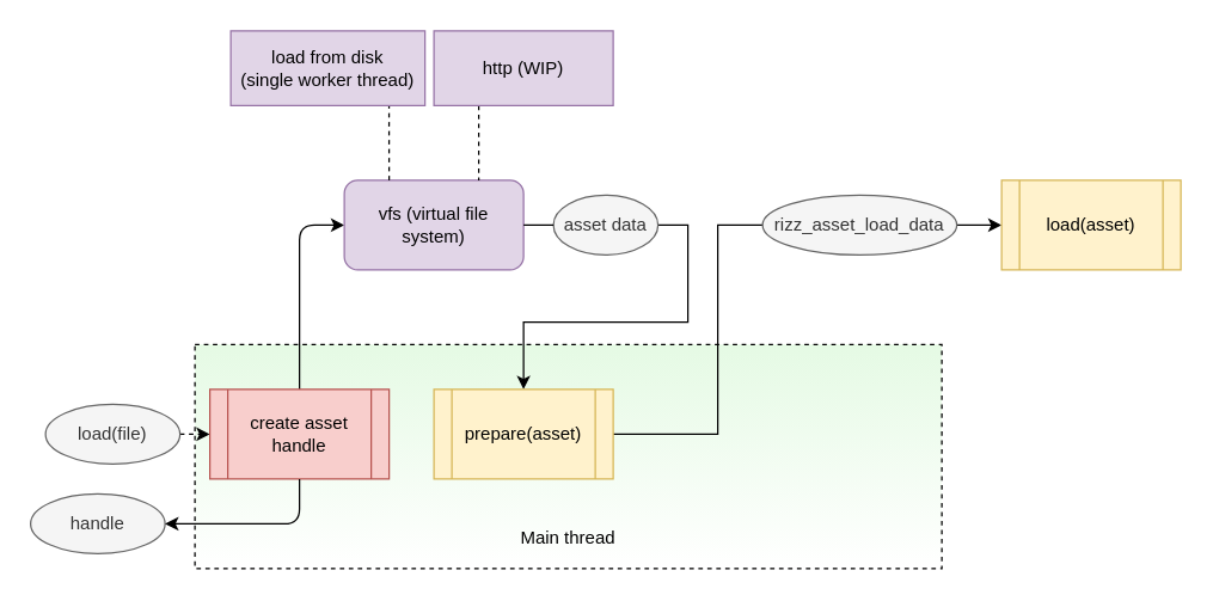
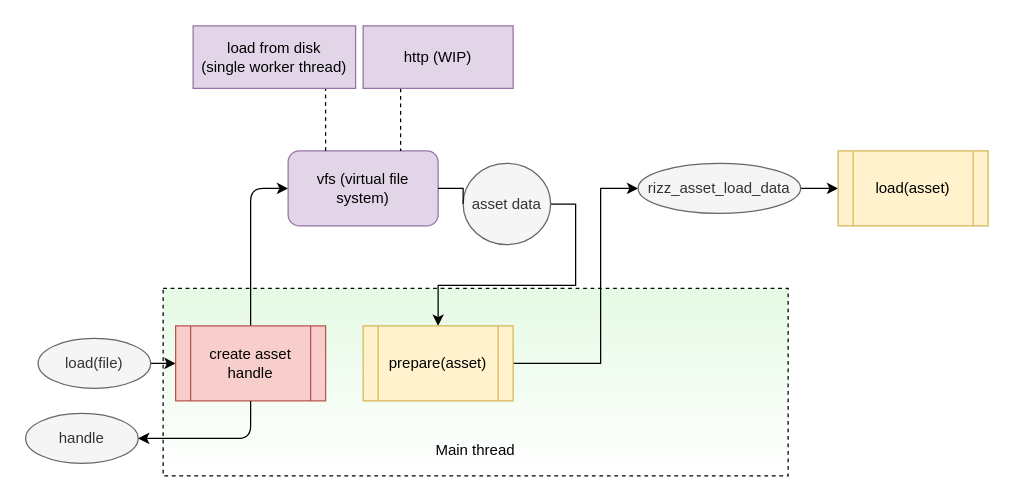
- <mxCell id="12" value="asset data" style="ellipse;whiteSpace=wrap;html=1;fillColor=#f5f5f5;strokeColor=#666666;fontColor=#333333;" parent="1" vertex="1"><mxGeometry x="370" y="130" width="70" height="40" as="geometry" /></mxCell>
+ <mxCell id="12" value="asset data" style="ellipse;whiteSpace=wrap;html=1;fillColor=#f5f5f5;strokeColor=#666666;fontColor=#333333;" parent="1" vertex="1"><mxGeometry x="370" y="130" width="70" height="65" as="geometry" /></mxCell>
- <mxCell id="15" style="edgeStyle=orthogonalEdgeStyle;rounded=0;comic=0;orthogonalLoop=1;jettySize=auto;html=1;exitX=1;exitY=0.5;exitDx=0;exitDy=0;shadow=0;entryX=0;entryY=0.5;entryDx=0;entryDy=0;endArrow=none;" parent="1" source="16" target="18" edge="1"><mxGeometry relative="1" as="geometry"><mxPoint x="570" y="150" as="targetPoint" /><Array as="points"><mxPoint x="480" y="290" /><mxPoint x="480" y="150" /></Array></mxGeometry></mxCell>
+ <mxCell id="15" style="edgeStyle=orthogonalEdgeStyle;rounded=0;comic=0;orthogonalLoop=1;jettySize=auto;html=1;exitX=1;exitY=0.5;exitDx=0;exitDy=0;shadow=0;entryX=0;entryY=0.5;entryDx=0;entryDy=0;" parent="1" source="16" target="18" edge="1"><mxGeometry relative="1" as="geometry"><mxPoint x="570" y="150" as="targetPoint" /><Array as="points"><mxPoint x="480" y="290" /><mxPoint x="480" y="150" /></Array></mxGeometry></mxCell>
- <mxCell id="3" value="" style="endArrow=classic;html=1;entryX=0;entryY=0.5;entryDx=0;entryDy=0;dashed=1;" parent="1" source="4" target="14" edge="1"><mxGeometry width="50" height="50" relative="1" as="geometry"><mxPoint x="260" y="360" as="sourcePoint" /><mxPoint x="200" y="290" as="targetPoint" /></mxGeometry></mxCell>
+ <mxCell id="3" value="" style="endArrow=classic;html=1;entryX=0;entryY=0.5;entryDx=0;entryDy=0;" parent="1" source="4" target="14" edge="1"><mxGeometry width="50" height="50" relative="1" as="geometry"><mxPoint x="260" y="360" as="sourcePoint" /><mxPoint x="200" y="290" as="targetPoint" /></mxGeometry></mxCell>
